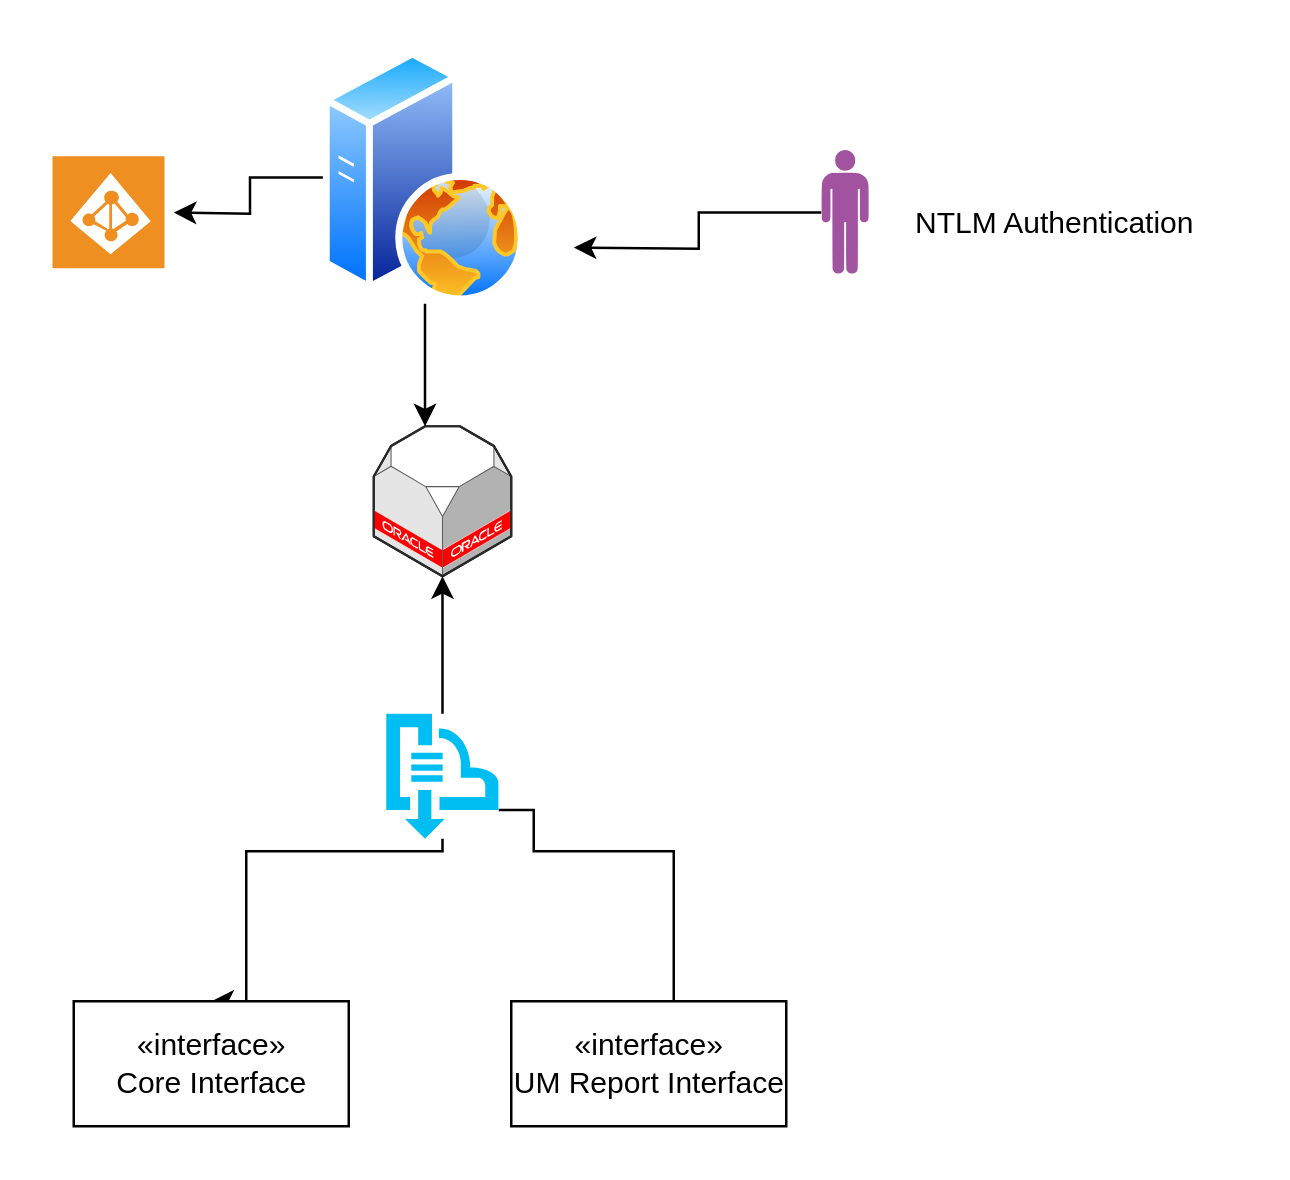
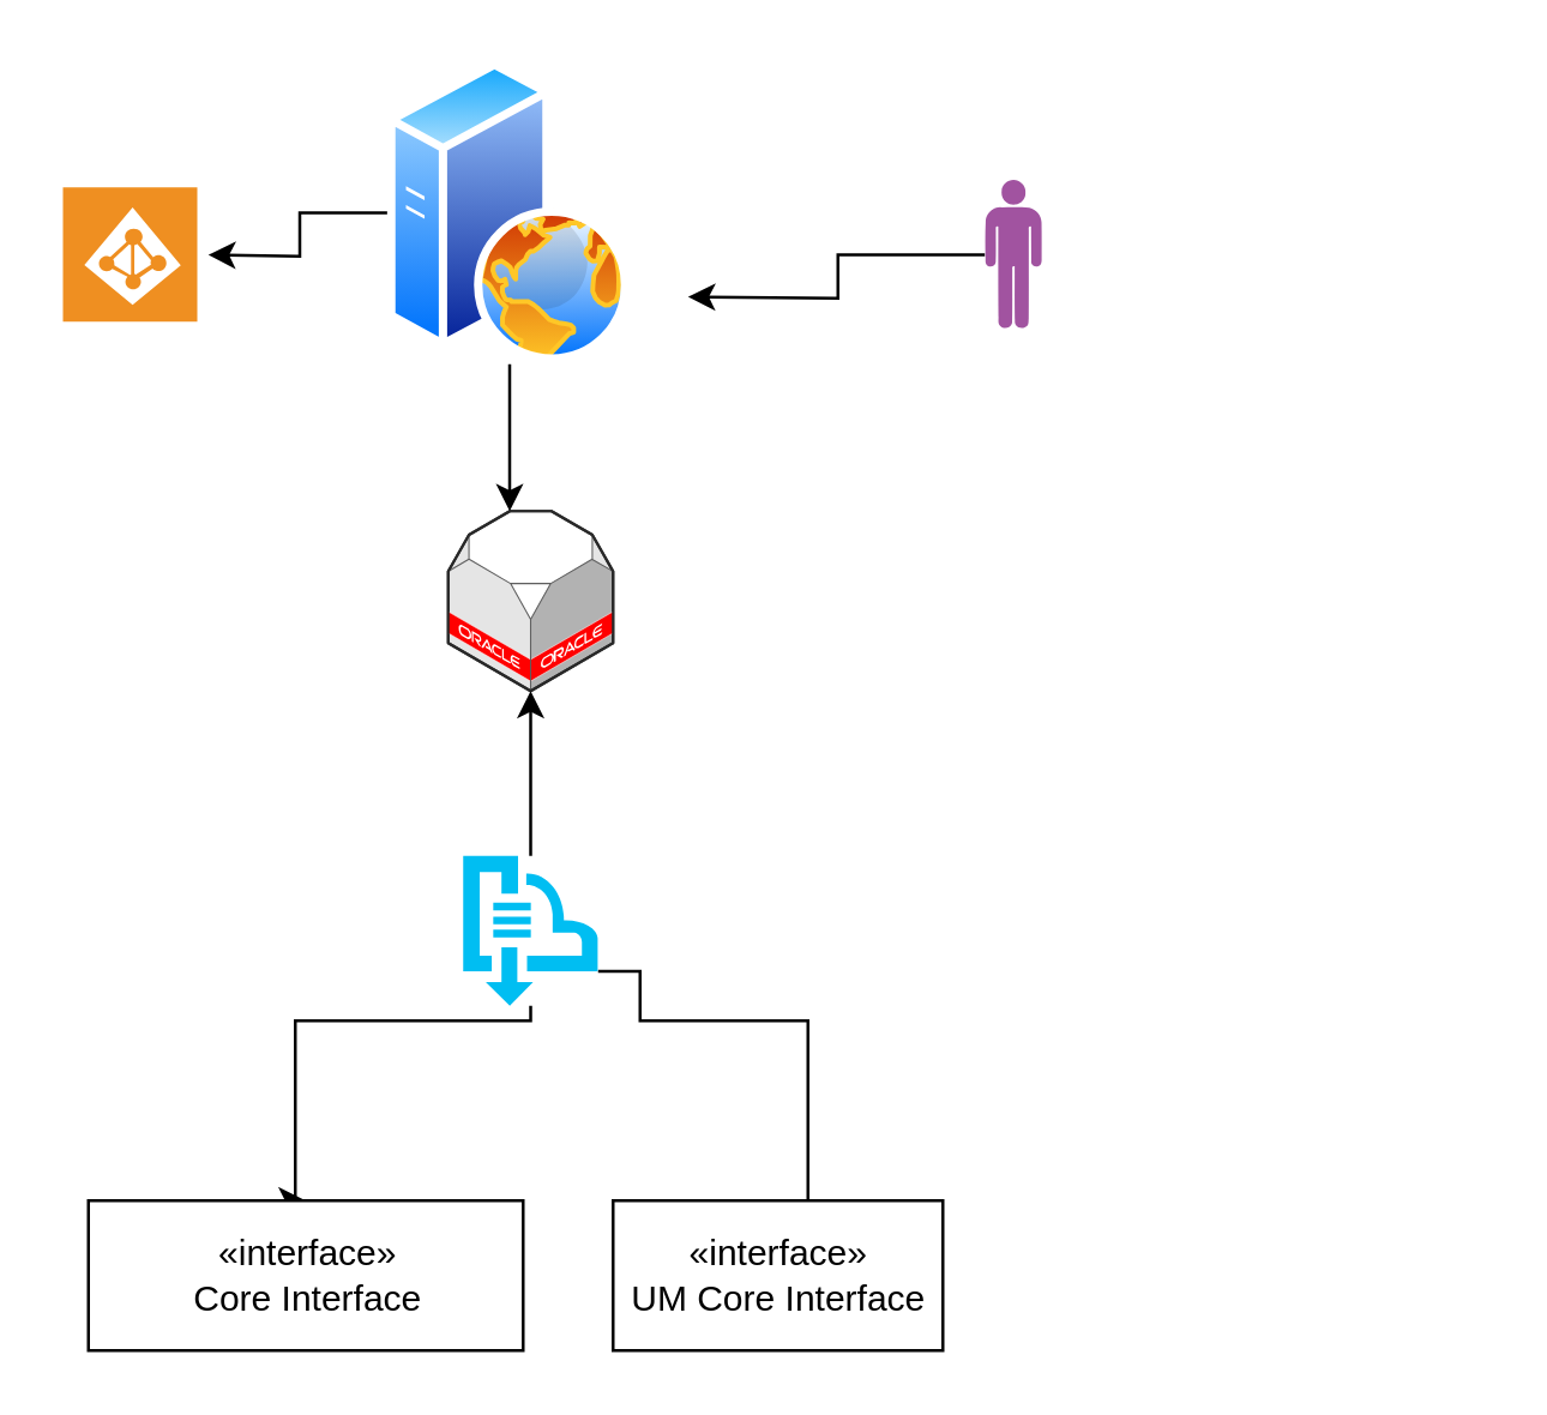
- <mxCell id="10" value="NTLM Authentication" style="text;html=1;resizable=0;points=[];autosize=1;align=left;verticalAlign=top;spacingTop=-4;" vertex="1" parent="1"><mxGeometry x="364" y="78.5" width="130" height="20" as="geometry" /></mxCell>
- <mxCell id="11" value="«interface»&lt;br&gt;Core Interface" style="html=1;" vertex="1" parent="1"><mxGeometry x="29" y="400" width="110" height="50" as="geometry" /></mxCell>
+ <mxCell id="11" value="«interface»&lt;br&gt;Core Interface" style="html=1;" vertex="1" parent="1"><mxGeometry x="29" y="400" width="145" height="50" as="geometry" /></mxCell>
- <mxCell id="12" value="«interface»&lt;br&gt;UM Report Interface" style="html=1;" vertex="1" parent="1"><mxGeometry x="204" y="400" width="110" height="50" as="geometry" /></mxCell>
+ <mxCell id="12" value="«interface»&lt;br&gt;UM Core Interface" style="html=1;" vertex="1" parent="1"><mxGeometry x="204" y="400" width="110" height="50" as="geometry" /></mxCell>
